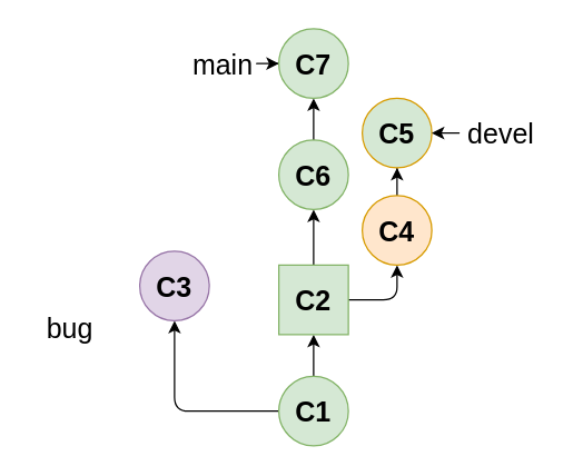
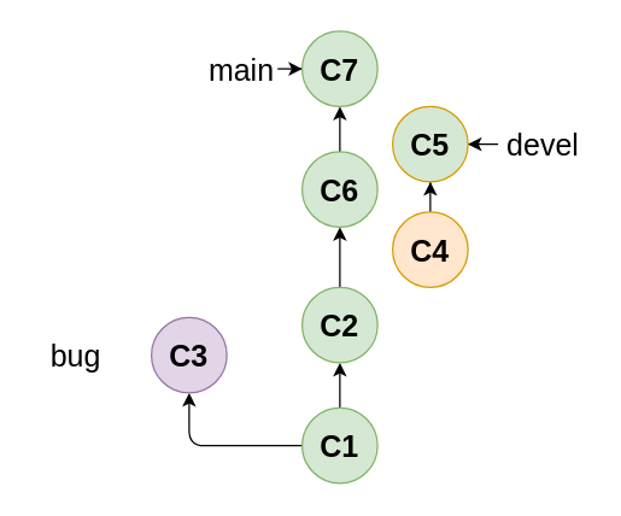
- <mxCell id="18" value="&lt;b style=&quot;border-color: var(--border-color);&quot;&gt;&lt;font style=&quot;border-color: var(--border-color); font-size: 20px;&quot;&gt;C3&lt;/font&gt;&lt;/b&gt;" style="ellipse;whiteSpace=wrap;html=1;aspect=fixed;fillColor=#e1d5e7;strokeColor=#9673a6;" vertex="1" parent="1"><mxGeometry x="100" y="180" width="50" height="50" as="geometry" /></mxCell>
+ <mxCell id="18" value="&lt;b style=&quot;border-color: var(--border-color);&quot;&gt;&lt;font style=&quot;border-color: var(--border-color); font-size: 20px;&quot;&gt;C3&lt;/font&gt;&lt;/b&gt;" style="ellipse;whiteSpace=wrap;html=1;aspect=fixed;fillColor=#e1d5e7;strokeColor=#9673a6;" vertex="1" parent="1"><mxGeometry x="100" y="210" width="50" height="50" as="geometry" /></mxCell>
- <mxCell id="7" value="&lt;b style=&quot;border-color: var(--border-color);&quot;&gt;&lt;font style=&quot;border-color: var(--border-color); font-size: 20px;&quot;&gt;C2&lt;/font&gt;&lt;/b&gt;" style="whiteSpace=wrap;html=1;aspect=fixed;fillColor=#d5e8d4;strokeColor=#82b366;rounded=0;" vertex="1" parent="1"><mxGeometry x="200" y="190" width="50" height="50" as="geometry" /></mxCell>
+ <mxCell id="7" value="&lt;b style=&quot;border-color: var(--border-color);&quot;&gt;&lt;font style=&quot;border-color: var(--border-color); font-size: 20px;&quot;&gt;C2&lt;/font&gt;&lt;/b&gt;" style="ellipse;whiteSpace=wrap;html=1;aspect=fixed;fillColor=#d5e8d4;strokeColor=#82b366;" vertex="1" parent="1"><mxGeometry x="200" y="190" width="50" height="50" as="geometry" /></mxCell>
- <mxCell id="6" value="" style="edgeStyle=orthogonalEdgeStyle;rounded=1;orthogonalLoop=1;jettySize=auto;html=1;entryX=0.5;entryY=1;entryDx=0;entryDy=0;" edge="1" parent="1" source="7" target="11"><mxGeometry relative="1" as="geometry" /></mxCell>
